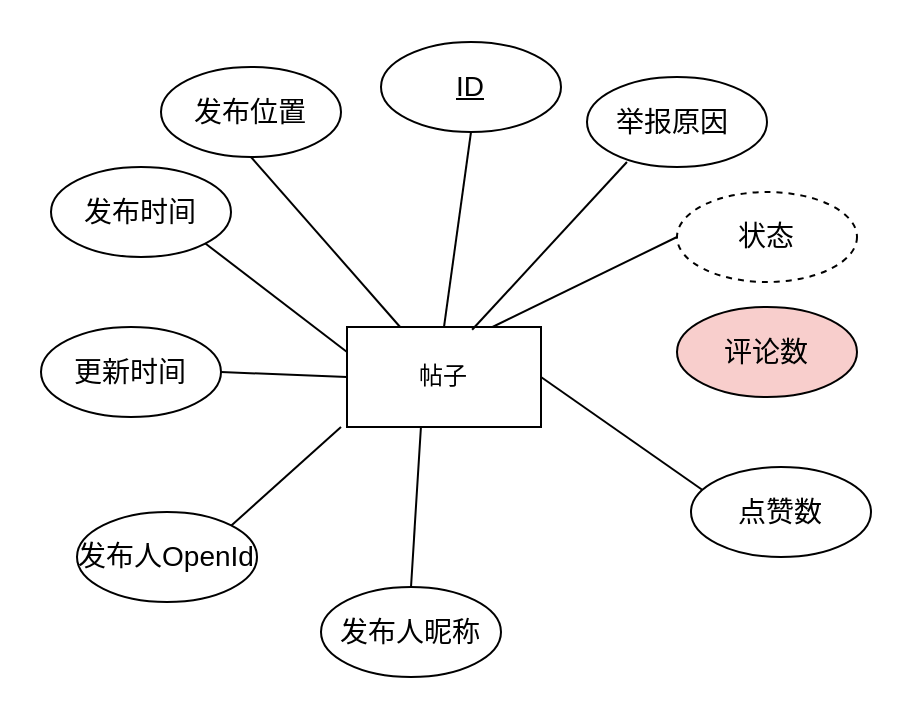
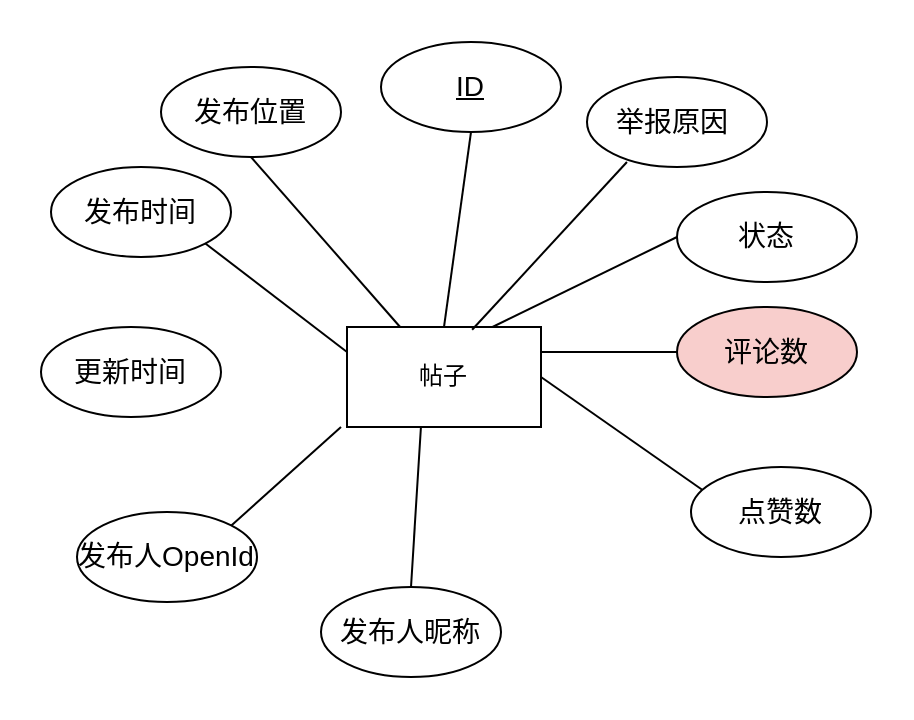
- <mxCell id="9" value="&lt;font style=&quot;font-size: 14px&quot;&gt;状态&lt;/font&gt;" style="ellipse;whiteSpace=wrap;html=1;dashed=1;" parent="1" vertex="1"><mxGeometry x="338" y="95.5" width="90" height="45" as="geometry" /></mxCell>
+ <mxCell id="9" value="&lt;font style=&quot;font-size: 14px&quot;&gt;状态&lt;/font&gt;" style="ellipse;whiteSpace=wrap;html=1;" parent="1" vertex="1"><mxGeometry x="338" y="95.5" width="90" height="45" as="geometry" /></mxCell>
+ <mxCell id="17" value="" style="endArrow=none;html=1;entryX=1;entryY=0.25;entryDx=0;entryDy=0;exitX=0;exitY=0.5;exitDx=0;exitDy=0;" parent="1" source="8" target="3" edge="1"><mxGeometry width="50" height="50" relative="1" as="geometry"><mxPoint x="40" y="463" as="sourcePoint" /><mxPoint x="90" y="413" as="targetPoint" /></mxGeometry></mxCell>
- <mxCell id="13" value="" style="endArrow=none;html=1;exitX=1;exitY=0.5;exitDx=0;exitDy=0;entryX=0;entryY=0.5;entryDx=0;entryDy=0;" parent="1" source="4" target="3" edge="1"><mxGeometry width="50" height="50" relative="1" as="geometry"><mxPoint x="-10" y="413" as="sourcePoint" /><mxPoint x="170" y="193" as="targetPoint" /></mxGeometry></mxCell>
